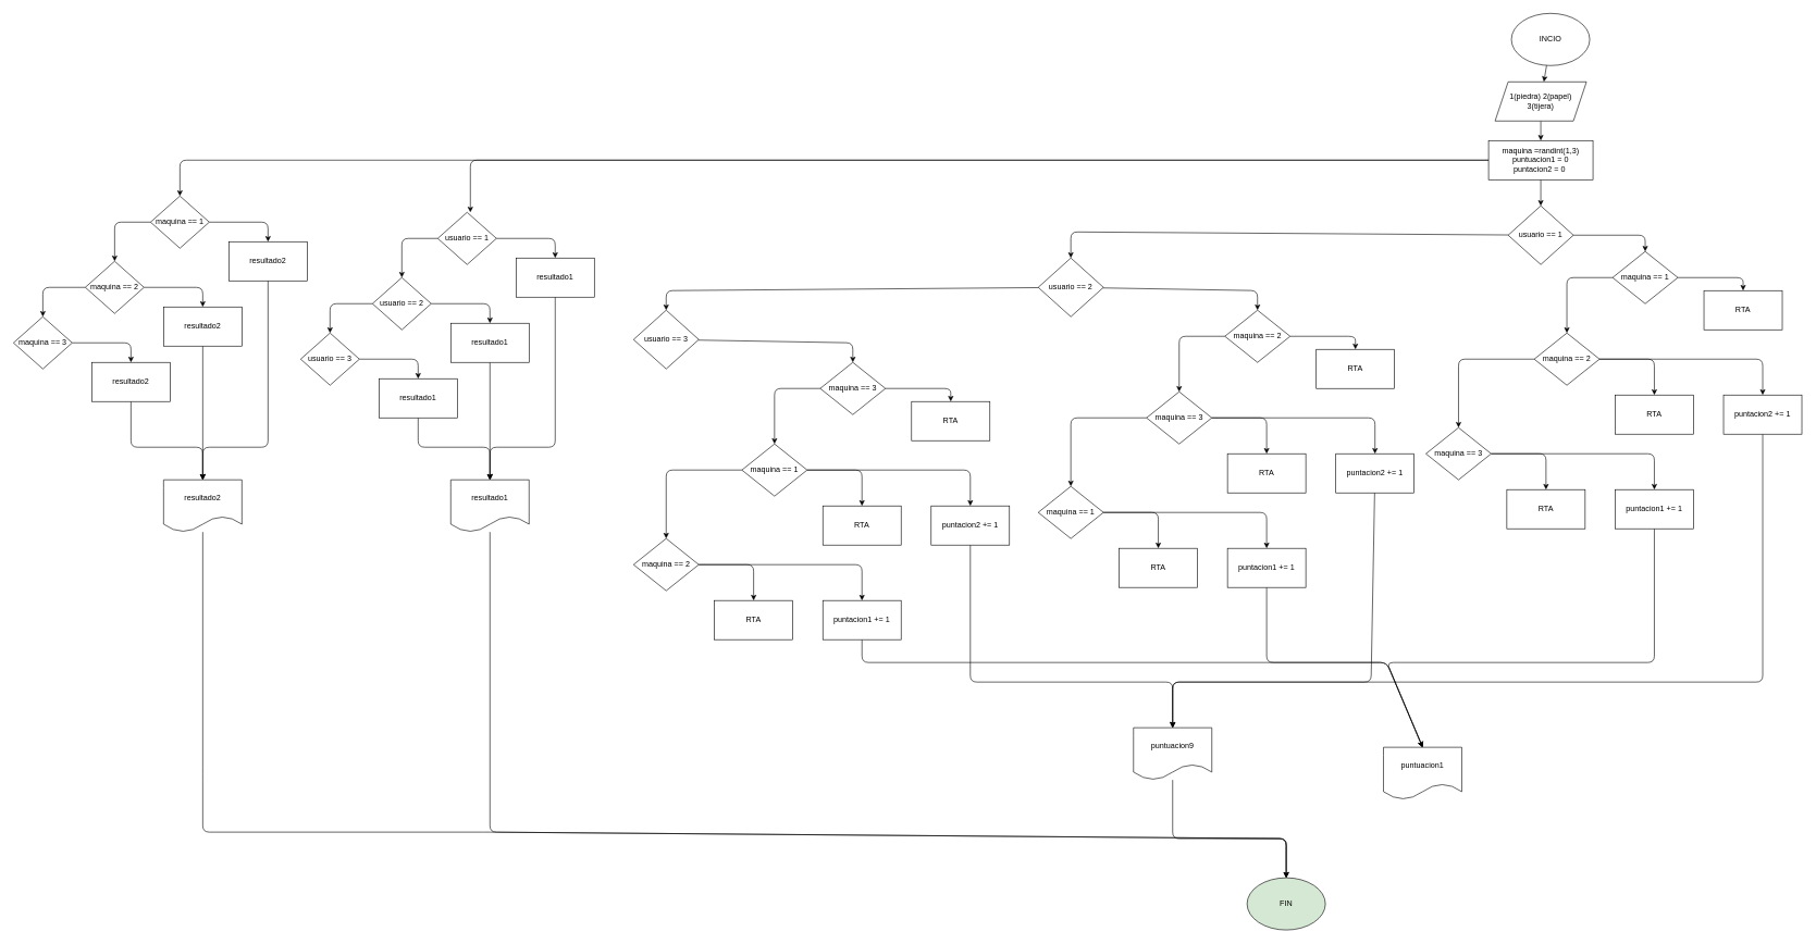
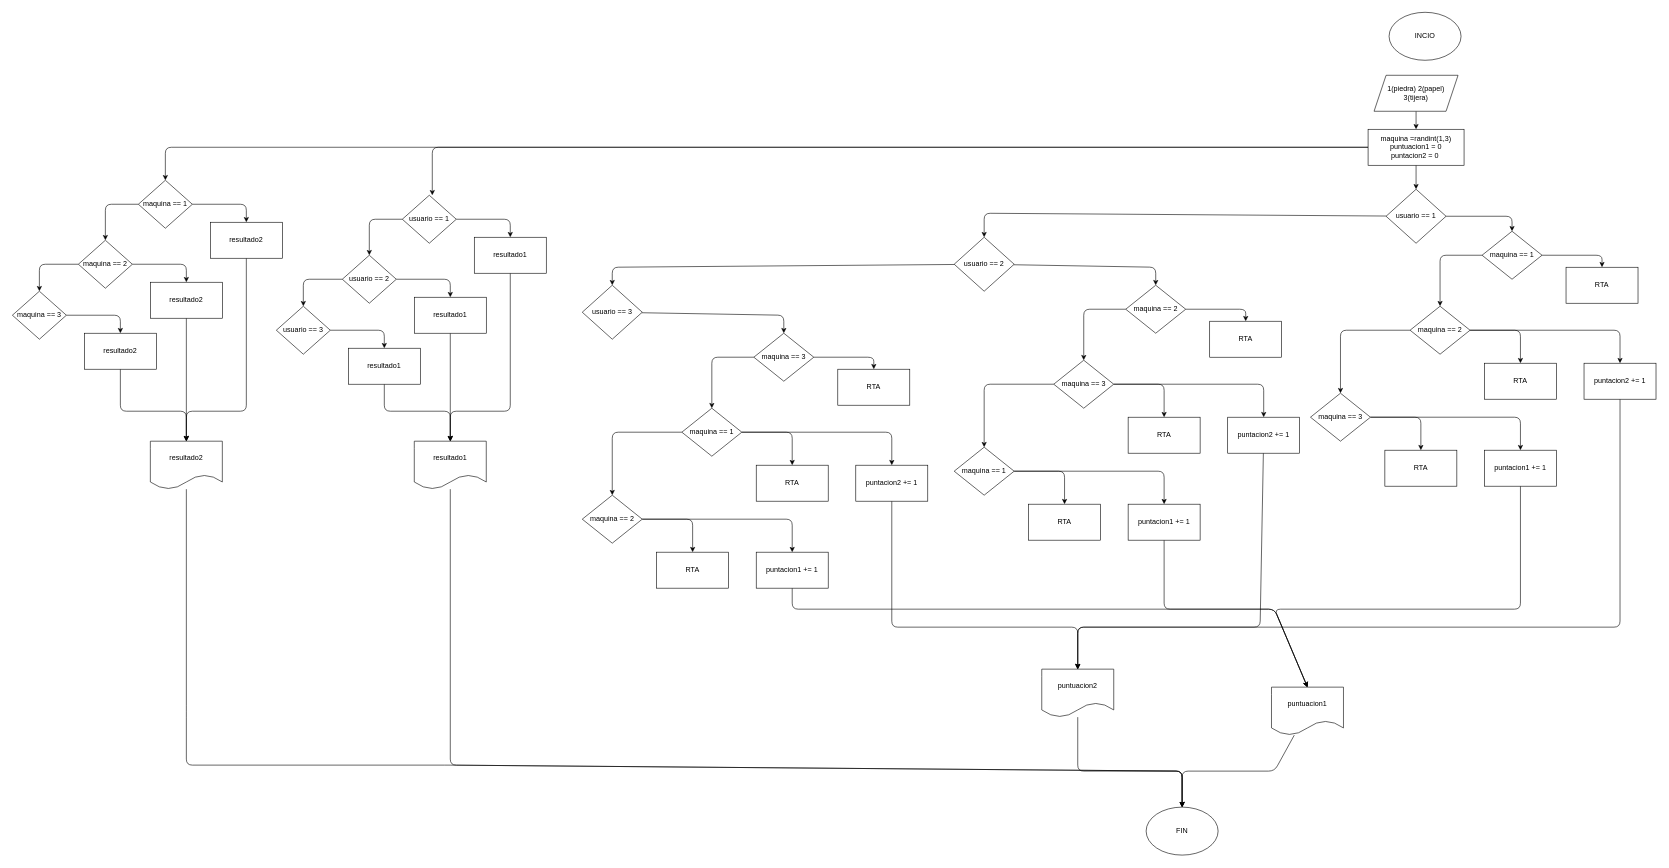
- <mxCell id="2" value="" style="edgeStyle=none;html=1;" parent="1" source="3" target="5" edge="1"><mxGeometry relative="1" as="geometry" /></mxCell>
- <mxCell id="101" value="puntuacion9" style="shape=document;whiteSpace=wrap;html=1;boundedLbl=1;" vertex="1" parent="1"><mxGeometry x="1736" y="1115" width="120" height="80" as="geometry" /></mxCell>
+ <mxCell id="101" value="puntuacion2" style="shape=document;whiteSpace=wrap;html=1;boundedLbl=1;" vertex="1" parent="1"><mxGeometry x="1736" y="1115" width="120" height="80" as="geometry" /></mxCell>
+ <mxCell id="98" style="edgeStyle=none;html=1;entryX=0.5;entryY=0;entryDx=0;entryDy=0;" edge="1" parent="1" source="99" target="97"><mxGeometry relative="1" as="geometry"><Array as="points"><mxPoint x="2124" y="1285" /><mxPoint x="1970" y="1285" /></Array></mxGeometry></mxCell>
- <mxCell id="97" value="FIN" style="ellipse;whiteSpace=wrap;html=1;fillColor=#d5e8d4;" vertex="1" parent="1"><mxGeometry x="1910" y="1345" width="120" height="80" as="geometry" /></mxCell>
+ <mxCell id="97" value="FIN" style="ellipse;whiteSpace=wrap;html=1;" vertex="1" parent="1"><mxGeometry x="1910" y="1345" width="120" height="80" as="geometry" /></mxCell>
